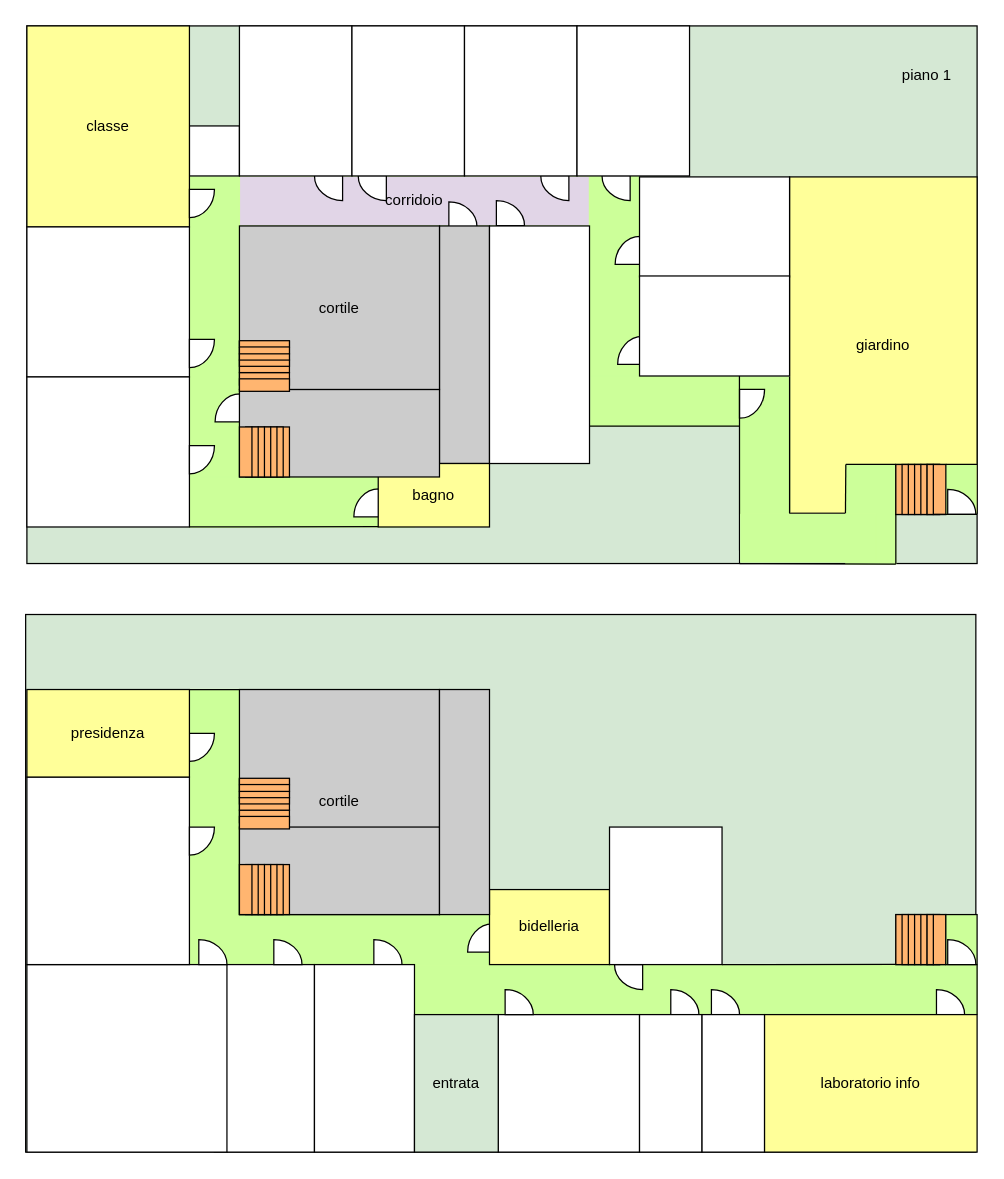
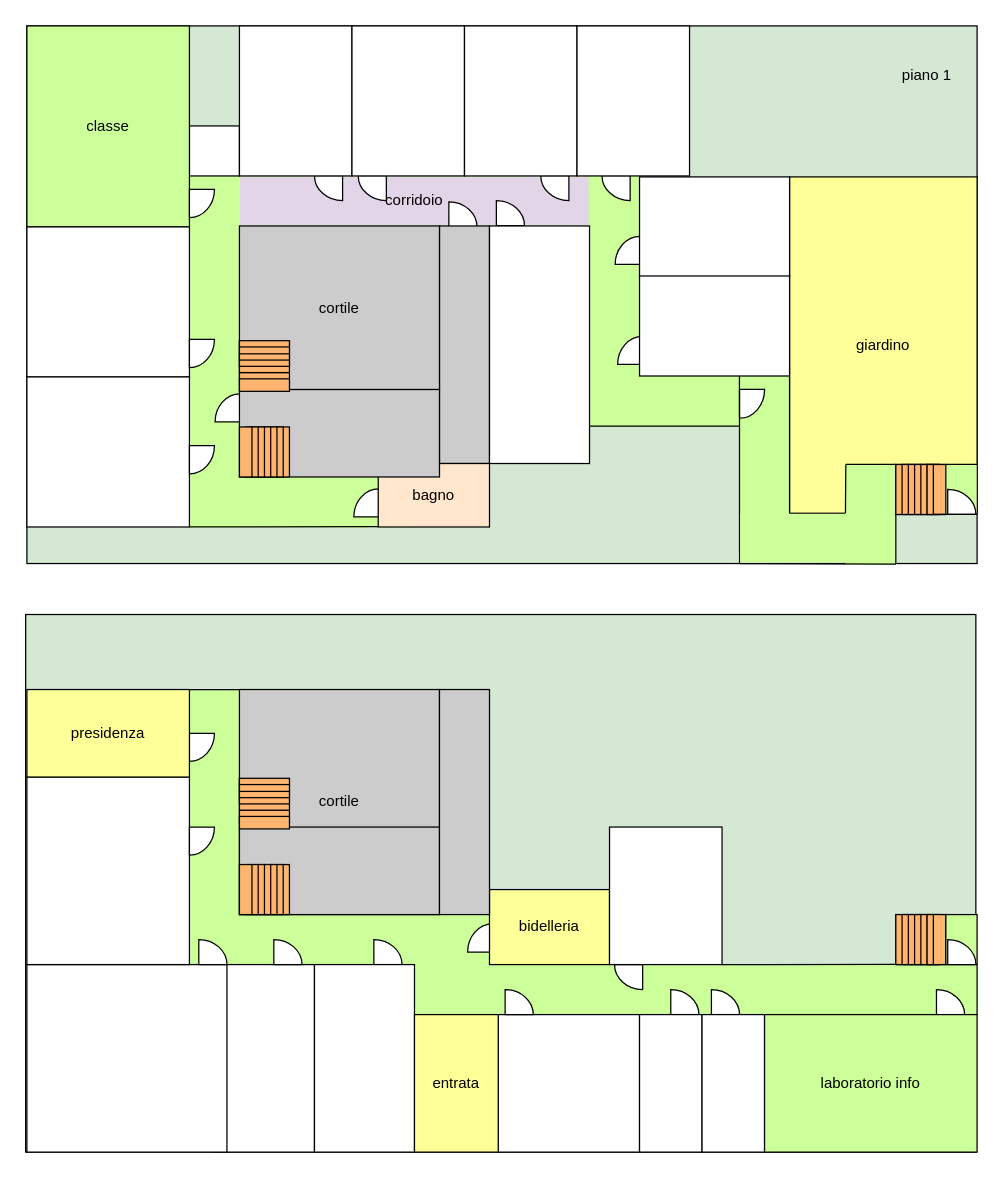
- <mxCell id="27" value="classe" style="rounded=0;whiteSpace=wrap;html=1;fillColor=#FFFF99;" parent="1" vertex="1"><mxGeometry x="21" y="20.23" width="130" height="160.77" as="geometry" /></mxCell>
+ <mxCell id="27" value="classe" style="rounded=0;whiteSpace=wrap;html=1;fillColor=#ccff99;" parent="1" vertex="1"><mxGeometry x="21" y="20.23" width="130" height="160.77" as="geometry" /></mxCell>
- <mxCell id="74" value="bagno" style="rounded=0;whiteSpace=wrap;html=1;fillColor=#FFFF99;" parent="1" vertex="1"><mxGeometry x="302" y="370.23" width="89" height="50.77" as="geometry" /></mxCell>
+ <mxCell id="74" value="bagno" style="rounded=0;whiteSpace=wrap;html=1;fillColor=#ffe6cc;" parent="1" vertex="1"><mxGeometry x="302" y="370.23" width="89" height="50.77" as="geometry" /></mxCell>
- <mxCell id="117" value="entrata" style="rounded=0;whiteSpace=wrap;html=1;fillColor=#d5e8d4;" parent="1" vertex="1"><mxGeometry x="331" y="811" width="67" height="110" as="geometry" /></mxCell>
+ <mxCell id="117" value="entrata" style="rounded=0;whiteSpace=wrap;html=1;fillColor=#FFFF99;" parent="1" vertex="1"><mxGeometry x="331" y="811" width="67" height="110" as="geometry" /></mxCell>
- <mxCell id="120" value="laboratorio info" style="rounded=0;whiteSpace=wrap;html=1;fillColor=#FFFF99;" parent="1" vertex="1"><mxGeometry x="611" y="811" width="170" height="110" as="geometry" /></mxCell>
+ <mxCell id="120" value="laboratorio info" style="rounded=0;whiteSpace=wrap;html=1;fillColor=#ccff99;" parent="1" vertex="1"><mxGeometry x="611" y="811" width="170" height="110" as="geometry" /></mxCell>
